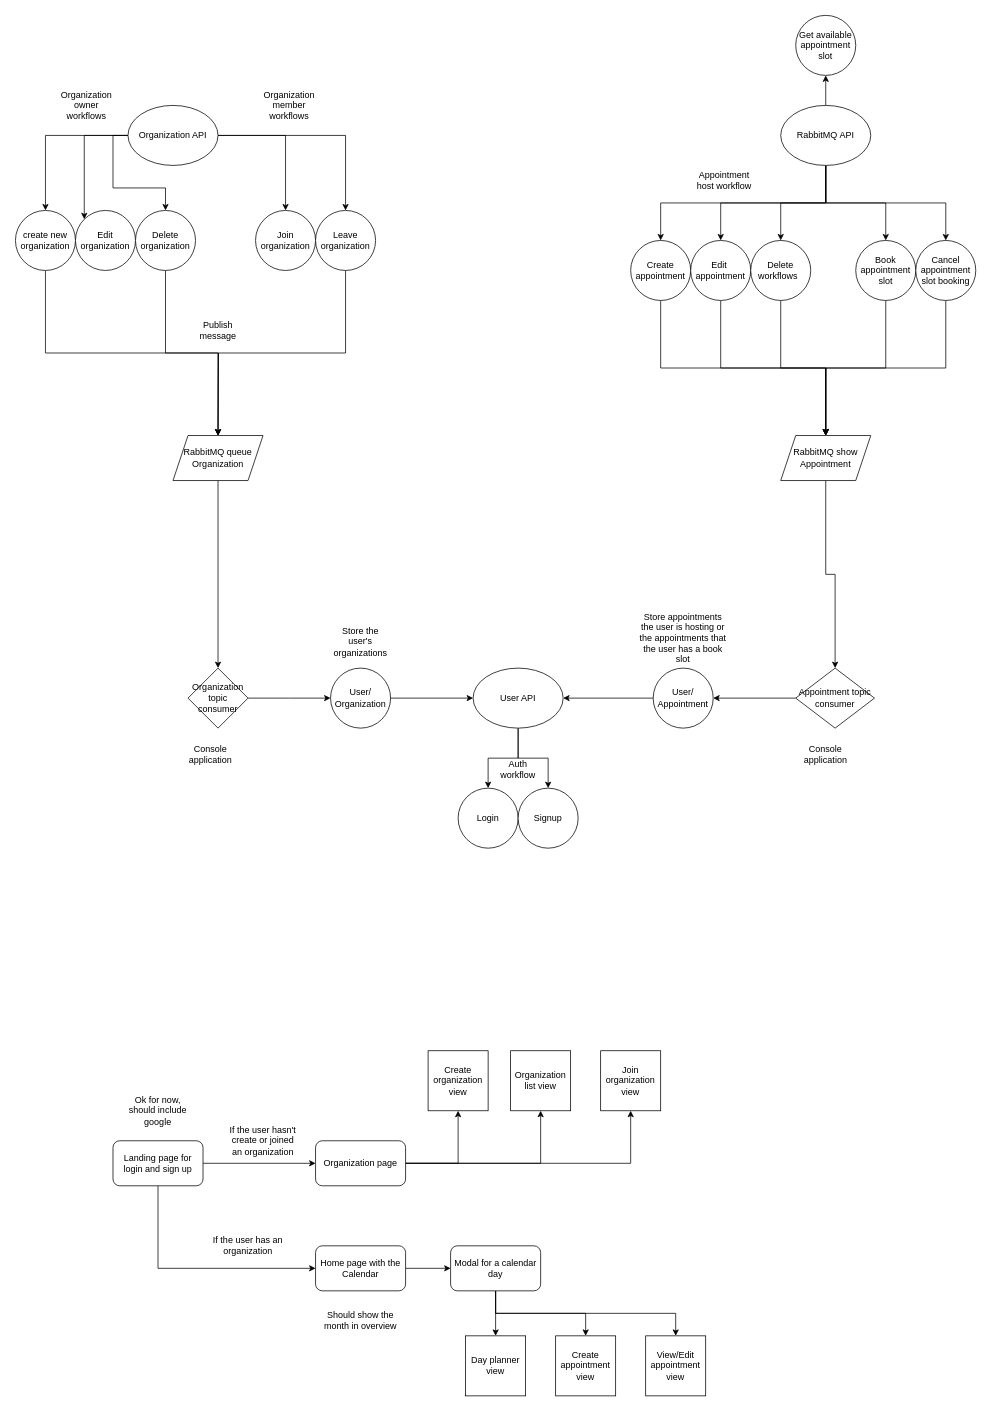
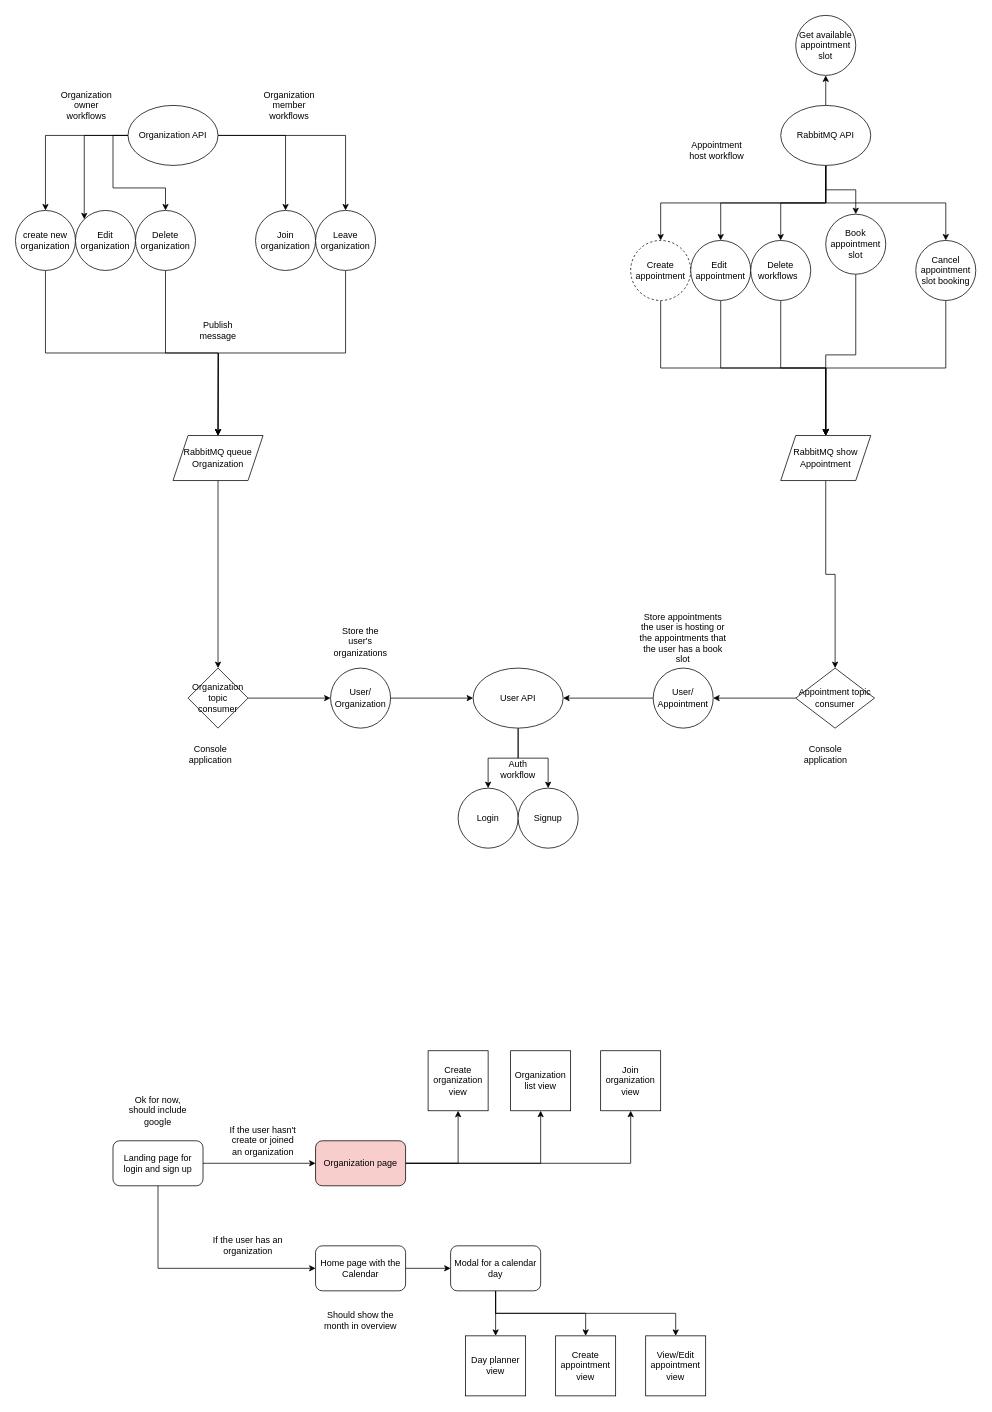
- <mxCell id="71" value="Appointment host workflow" style="text;html=1;strokeColor=none;fillColor=none;align=center;verticalAlign=middle;whiteSpace=wrap;rounded=0;" parent="1" vertex="1"><mxGeometry x="920" y="220" width="90" height="40" as="geometry" /></mxCell>
+ <mxCell id="71" value="Appointment host workflow" style="text;html=1;strokeColor=none;fillColor=none;align=center;verticalAlign=middle;whiteSpace=wrap;rounded=0;" parent="1" vertex="1"><mxGeometry x="910" y="180" width="90" height="40" as="geometry" /></mxCell>
- <mxCell id="62" value="Create appointment" style="ellipse;whiteSpace=wrap;html=1;aspect=fixed;" parent="1" vertex="1"><mxGeometry x="840" y="320" width="80" height="80" as="geometry" /></mxCell>
+ <mxCell id="62" value="Create appointment" style="ellipse;whiteSpace=wrap;html=1;aspect=fixed;dashed=1;" parent="1" vertex="1"><mxGeometry x="840" y="320" width="80" height="80" as="geometry" /></mxCell>
- <mxCell id="68" value="Book appointment slot" style="ellipse;whiteSpace=wrap;html=1;aspect=fixed;" parent="1" vertex="1"><mxGeometry x="1140" y="320" width="80" height="80" as="geometry" /></mxCell>
+ <mxCell id="68" value="Book appointment slot" style="ellipse;whiteSpace=wrap;html=1;aspect=fixed;" parent="1" vertex="1"><mxGeometry x="1100" y="285" width="80" height="80" as="geometry" /></mxCell>
- <mxCell id="15" value="Organization page" style="rounded=1;whiteSpace=wrap;html=1;" parent="1" vertex="1"><mxGeometry x="420" y="1520" width="120" height="60" as="geometry" /></mxCell>
+ <mxCell id="15" value="Organization page" style="rounded=1;whiteSpace=wrap;html=1;fillColor=#f8cecc;" parent="1" vertex="1"><mxGeometry x="420" y="1520" width="120" height="60" as="geometry" /></mxCell>
